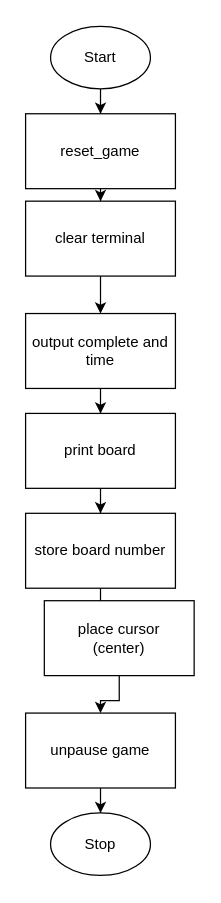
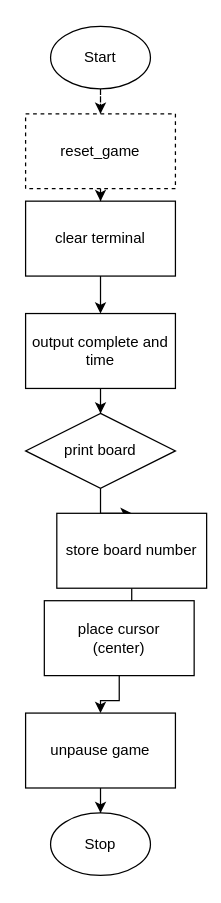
- <mxCell id="2" style="edgeStyle=orthogonalEdgeStyle;rounded=0;orthogonalLoop=1;jettySize=auto;html=1;entryX=0.5;entryY=0;entryDx=0;entryDy=0;" edge="1" parent="1" source="3" target="5"><mxGeometry relative="1" as="geometry" /></mxCell>
+ <mxCell id="2" style="edgeStyle=orthogonalEdgeStyle;rounded=0;orthogonalLoop=1;jettySize=auto;html=1;entryX=0.5;entryY=0;entryDx=0;entryDy=0;dashed=1;" edge="1" parent="1" source="3" target="5"><mxGeometry relative="1" as="geometry" /></mxCell>
- <mxCell id="5" value="reset_game" style="rounded=0;whiteSpace=wrap;html=1;" vertex="1" parent="1"><mxGeometry x="20" y="90" width="120" height="60" as="geometry" /></mxCell>
+ <mxCell id="5" value="reset_game" style="rounded=0;whiteSpace=wrap;html=1;dashed=1;" vertex="1" parent="1"><mxGeometry x="20" y="90" width="120" height="60" as="geometry" /></mxCell>
- <mxCell id="11" value="print board" style="rounded=0;whiteSpace=wrap;html=1;" vertex="1" parent="1"><mxGeometry x="20" y="330" width="120" height="60" as="geometry" /></mxCell>
+ <mxCell id="11" value="print board" style="rhombus;whiteSpace=wrap;html=1;" vertex="1" parent="1"><mxGeometry x="20" y="330" width="120" height="60" as="geometry" /></mxCell>
- <mxCell id="13" value="store board number" style="rounded=0;whiteSpace=wrap;html=1;" vertex="1" parent="1"><mxGeometry x="20" y="410" width="120" height="60" as="geometry" /></mxCell>
+ <mxCell id="13" value="store board number" style="rounded=0;whiteSpace=wrap;html=1;" vertex="1" parent="1"><mxGeometry x="45" y="410" width="120" height="60" as="geometry" /></mxCell>
